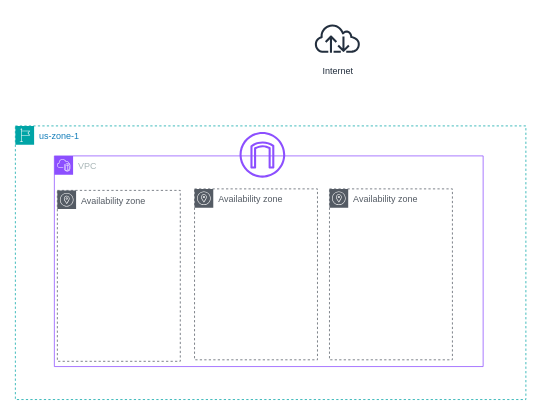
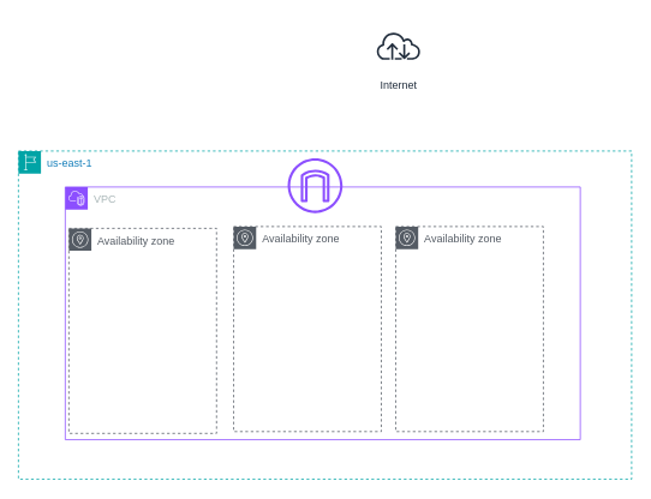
- <mxCell id="9" value="Internet" style="sketch=0;outlineConnect=0;fontColor=#232F3E;gradientColor=none;strokeColor=#232F3E;fillColor=#ffffff;dashed=0;verticalLabelPosition=bottom;verticalAlign=top;align=center;html=1;fontSize=12;fontStyle=0;aspect=fixed;shape=mxgraph.aws4.resourceIcon;resIcon=mxgraph.aws4.internet;" vertex="1" parent="1"><mxGeometry x="412" y="20" width="75" height="60" as="geometry" /></mxCell>
+ <mxCell id="9" value="Internet" style="sketch=0;outlineConnect=0;fontColor=#232F3E;gradientColor=none;strokeColor=#232F3E;fillColor=#ffffff;dashed=0;verticalLabelPosition=bottom;verticalAlign=top;align=center;html=1;fontSize=12;fontStyle=0;aspect=fixed;shape=mxgraph.aws4.resourceIcon;resIcon=mxgraph.aws4.internet;" vertex="1" parent="1"><mxGeometry x="412" y="20" width="60" height="60" as="geometry" /></mxCell>
- <mxCell id="4" value="us-zone-1" style="points=[[0,0],[0.25,0],[0.5,0],[0.75,0],[1,0],[1,0.25],[1,0.5],[1,0.75],[1,1],[0.75,1],[0.5,1],[0.25,1],[0,1],[0,0.75],[0,0.5],[0,0.25]];outlineConnect=0;gradientColor=none;html=1;whiteSpace=wrap;fontSize=12;fontStyle=0;container=1;pointerEvents=0;collapsible=0;recursiveResize=0;shape=mxgraph.aws4.group;grIcon=mxgraph.aws4.group_region;strokeColor=#00A4A6;fillColor=none;verticalAlign=top;align=left;spacingLeft=30;fontColor=#147EBA;dashed=1;" vertex="1" parent="1"><mxGeometry x="20" y="167" width="681" height="365" as="geometry" /></mxCell>
+ <mxCell id="4" value="us-east-1" style="points=[[0,0],[0.25,0],[0.5,0],[0.75,0],[1,0],[1,0.25],[1,0.5],[1,0.75],[1,1],[0.75,1],[0.5,1],[0.25,1],[0,1],[0,0.75],[0,0.5],[0,0.25]];outlineConnect=0;gradientColor=none;html=1;whiteSpace=wrap;fontSize=12;fontStyle=0;container=1;pointerEvents=0;collapsible=0;recursiveResize=0;shape=mxgraph.aws4.group;grIcon=mxgraph.aws4.group_region;strokeColor=#00A4A6;fillColor=none;verticalAlign=top;align=left;spacingLeft=30;fontColor=#147EBA;dashed=1;" vertex="1" parent="1"><mxGeometry x="20" y="167" width="681" height="365" as="geometry" /></mxCell>
